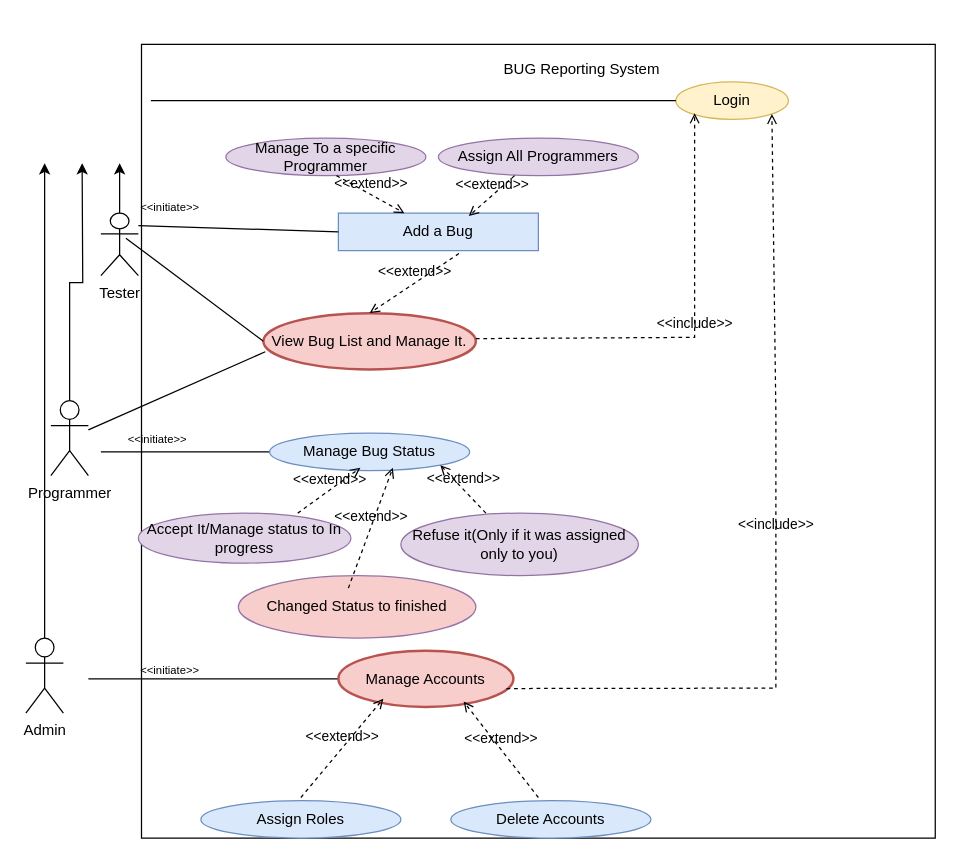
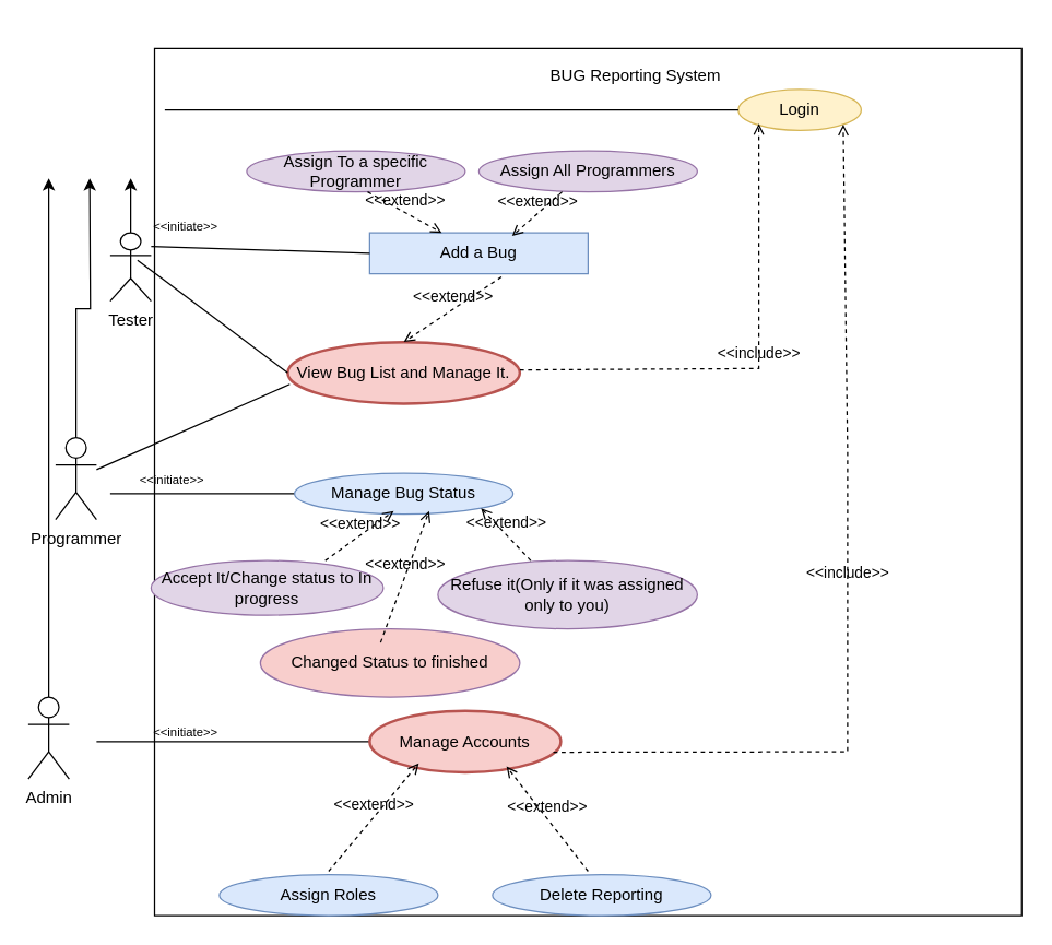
- <mxCell id="28" value="Manage To a specific Programmer" style="ellipse;whiteSpace=wrap;html=1;fillColor=#e1d5e7;strokeColor=#9673a6;" parent="1" vertex="1"><mxGeometry x="180" y="110" width="160" height="30" as="geometry" /></mxCell>
+ <mxCell id="28" value="Assign To a specific Programmer" style="ellipse;whiteSpace=wrap;html=1;fillColor=#e1d5e7;strokeColor=#9673a6;" parent="1" vertex="1"><mxGeometry x="180" y="110" width="160" height="30" as="geometry" /></mxCell>
- <mxCell id="33" value="Accept It/Manage status to In progress" style="ellipse;whiteSpace=wrap;html=1;fillColor=#e1d5e7;strokeColor=#9673a6;" parent="1" vertex="1"><mxGeometry x="110" y="410" width="170" height="40" as="geometry" /></mxCell>
+ <mxCell id="33" value="Accept It/Change status to In progress" style="ellipse;whiteSpace=wrap;html=1;fillColor=#e1d5e7;strokeColor=#9673a6;" parent="1" vertex="1"><mxGeometry x="110" y="410" width="170" height="40" as="geometry" /></mxCell>
- <mxCell id="14" value="Delete Accounts" style="ellipse;whiteSpace=wrap;html=1;fillColor=#dae8fc;strokeColor=#6c8ebf;" parent="1" vertex="1"><mxGeometry x="360" y="640" width="160" height="30" as="geometry" /></mxCell>
+ <mxCell id="14" value="Delete Reporting" style="ellipse;whiteSpace=wrap;html=1;fillColor=#dae8fc;strokeColor=#6c8ebf;" parent="1" vertex="1"><mxGeometry x="360" y="640" width="160" height="30" as="geometry" /></mxCell>
